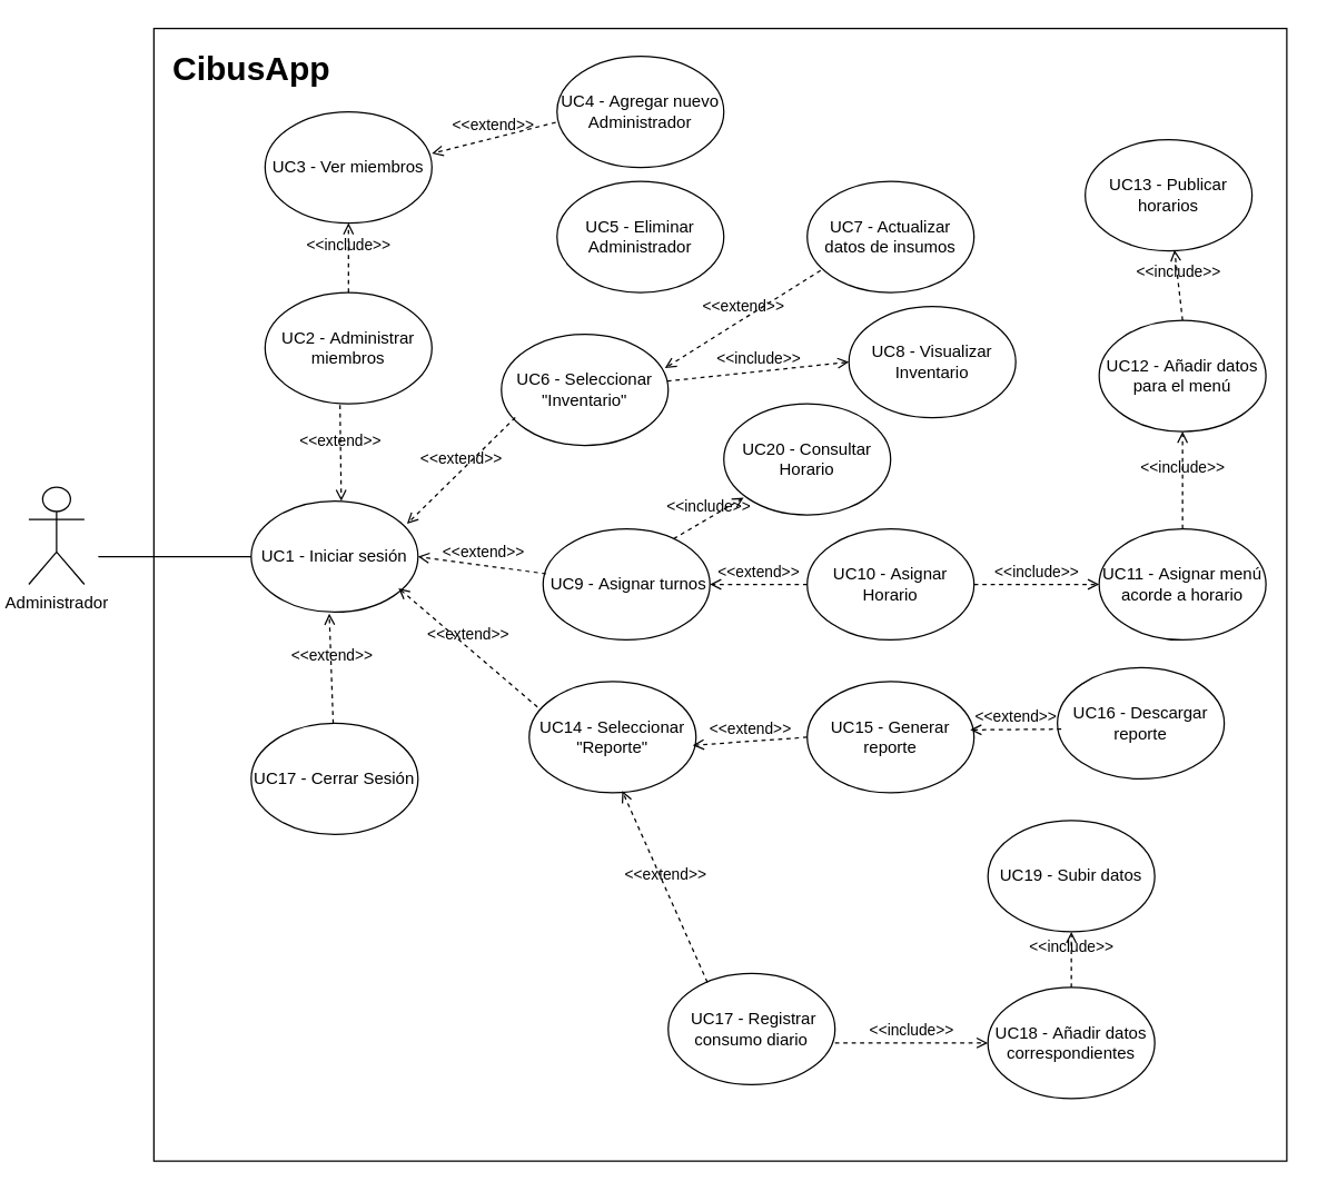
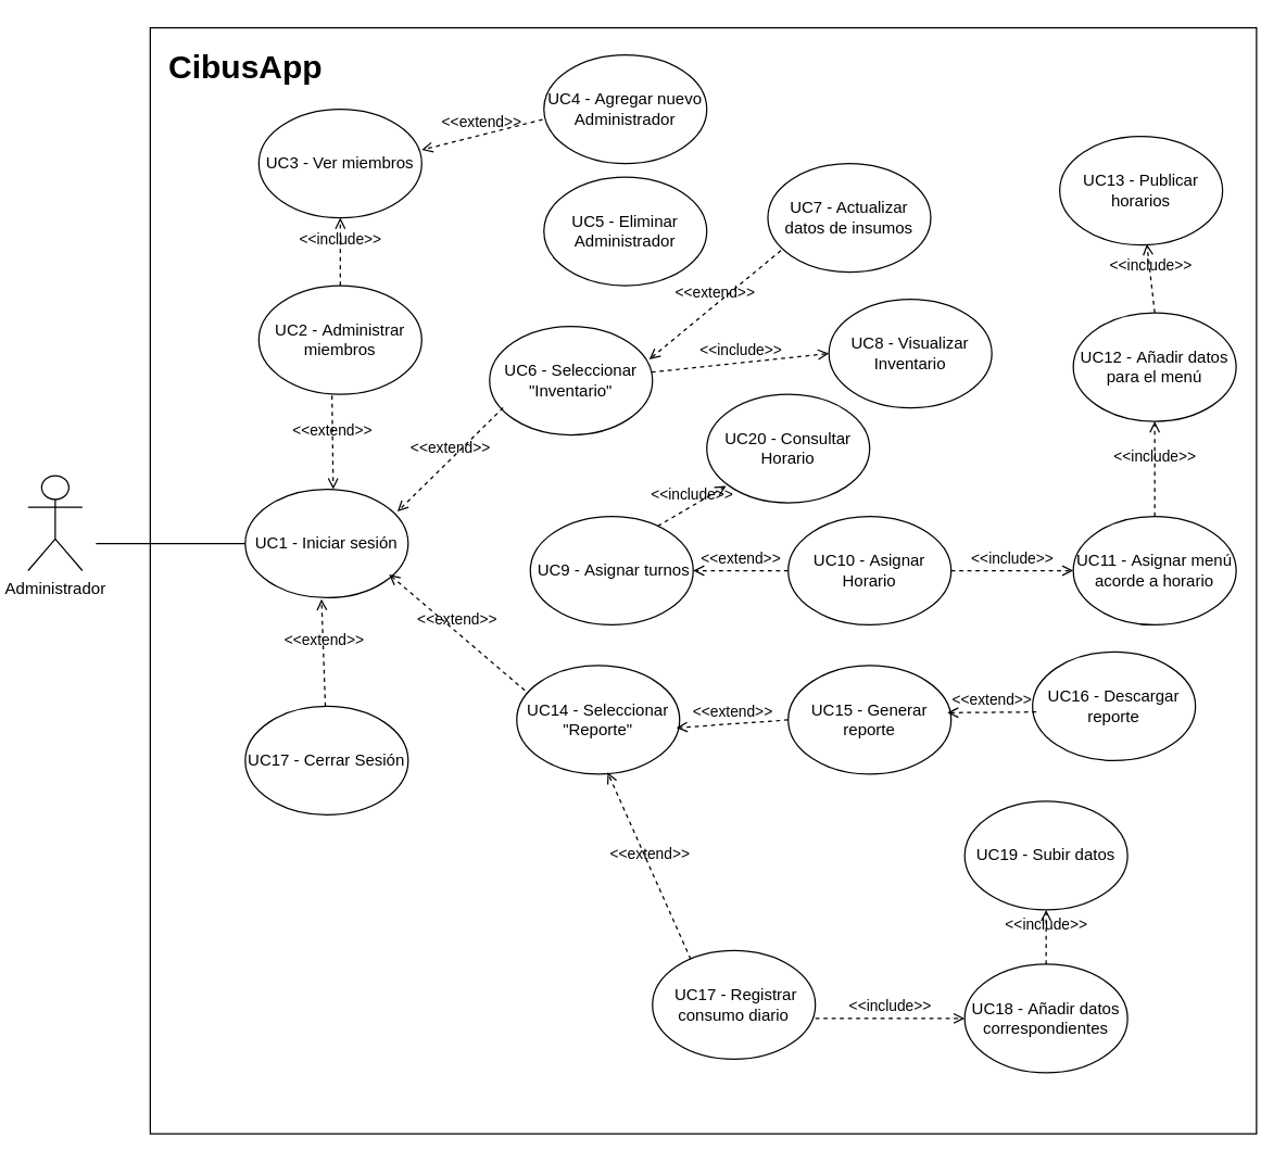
- <mxCell id="35" value="UC7 - Actualizar datos de insumos" style="ellipse;whiteSpace=wrap;html=1;" parent="1" vertex="1"><mxGeometry x="580" y="130" width="120" height="80" as="geometry" /></mxCell>
+ <mxCell id="35" value="UC7 - Actualizar datos de insumos" style="ellipse;whiteSpace=wrap;html=1;" parent="1" vertex="1"><mxGeometry x="565" y="120" width="120" height="80" as="geometry" /></mxCell>
- <mxCell id="41" value="&amp;lt;&amp;lt;extend&amp;gt;&amp;gt;" style="html=1;verticalAlign=bottom;labelBackgroundColor=none;endArrow=open;endFill=0;dashed=1;rounded=0;exitX=0.018;exitY=0.405;exitDx=0;exitDy=0;exitPerimeter=0;entryX=1;entryY=0.5;entryDx=0;entryDy=0;" parent="1" source="18" target="5" edge="1"><mxGeometry width="160" relative="1" as="geometry"><mxPoint x="330" y="370" as="sourcePoint" /><mxPoint x="331" y="439" as="targetPoint" /></mxGeometry></mxCell>
